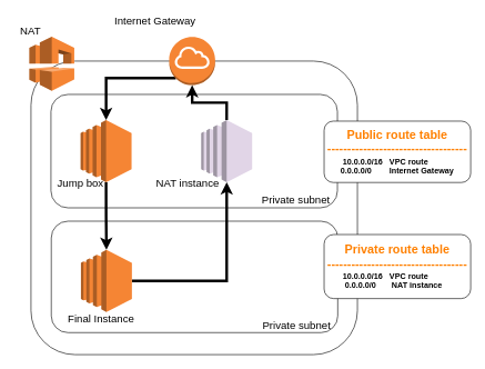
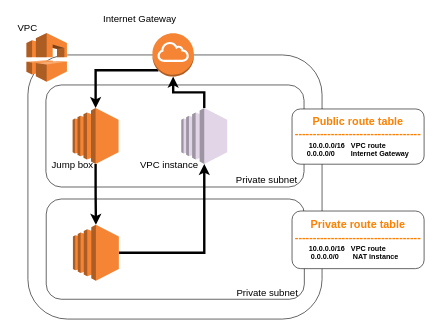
- <mxCell id="20" value="&lt;font style=&quot;font-size: 16px&quot;&gt;NAT&lt;/font&gt;" style="text;html=1;align=center;verticalAlign=middle;resizable=0;points=[];;autosize=1;" vertex="1" parent="1"><mxGeometry x="20" y="35" width="50" height="20" as="geometry" /></mxCell>
+ <mxCell id="20" value="&lt;font style=&quot;font-size: 16px&quot;&gt;VPC&lt;/font&gt;" style="text;html=1;align=center;verticalAlign=middle;resizable=0;points=[];;autosize=1;" vertex="1" parent="1"><mxGeometry x="20" y="35" width="50" height="20" as="geometry" /></mxCell>
- <mxCell id="18" value="&lt;font style=&quot;font-size: 16px&quot;&gt;NAT instance&lt;/font&gt;" style="text;html=1;align=center;verticalAlign=middle;resizable=0;points=[];;autosize=1;" vertex="1" parent="1"><mxGeometry x="226" y="263" width="110" height="20" as="geometry" /></mxCell>
+ <mxCell id="18" value="&lt;font style=&quot;font-size: 16px&quot;&gt;VPC instance&lt;/font&gt;" style="text;html=1;align=center;verticalAlign=middle;resizable=0;points=[];;autosize=1;" vertex="1" parent="1"><mxGeometry x="226" y="263" width="110" height="20" as="geometry" /></mxCell>
- <mxCell id="17" value="&lt;div style=&quot;font-size: 16px&quot;&gt;Final Instance&lt;/div&gt;" style="text;html=1;align=center;verticalAlign=middle;resizable=0;points=[];;autosize=1;" vertex="1" parent="1"><mxGeometry x="91" y="467" width="120" height="20" as="geometry" /></mxCell>
